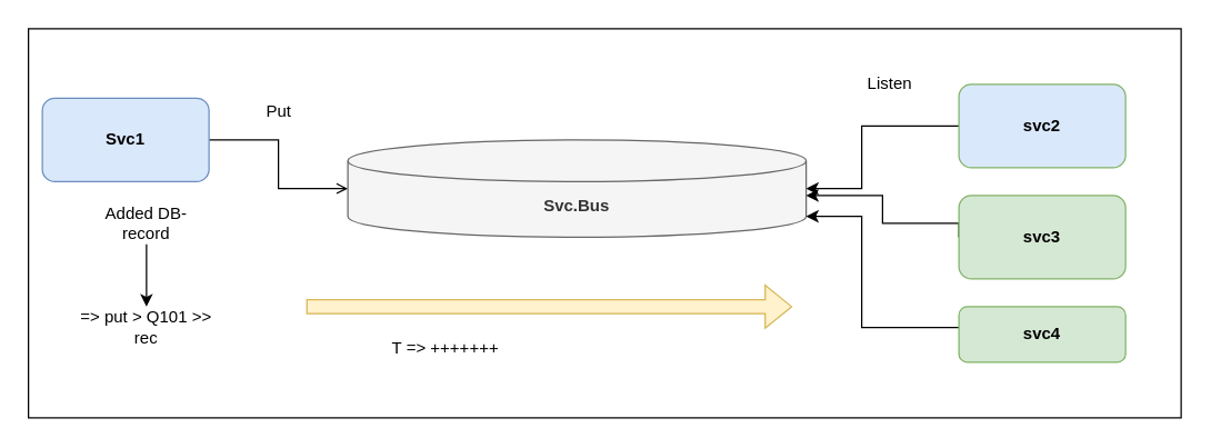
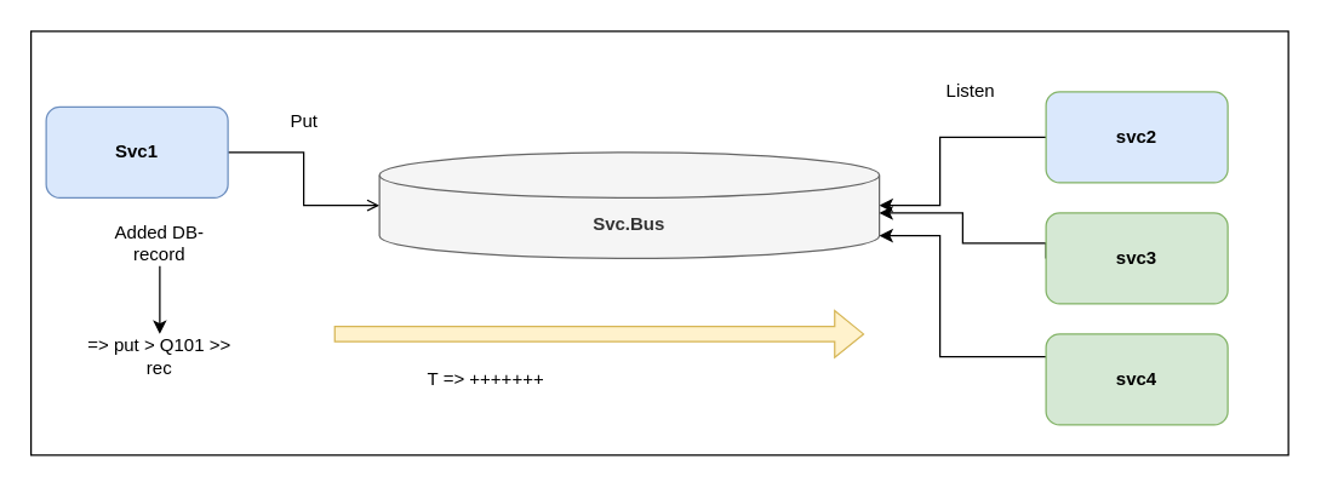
- <mxCell id="15" value="svc4" style="rounded=1;whiteSpace=wrap;html=1;fontStyle=1;fillColor=#d5e8d4;strokeColor=#82b366;" vertex="1" parent="1"><mxGeometry x="690" y="220" width="120" height="40" as="geometry" /></mxCell>
+ <mxCell id="15" value="svc4" style="rounded=1;whiteSpace=wrap;html=1;fontStyle=1;fillColor=#d5e8d4;strokeColor=#82b366;" vertex="1" parent="1"><mxGeometry x="690" y="220" width="120" height="60" as="geometry" /></mxCell>
